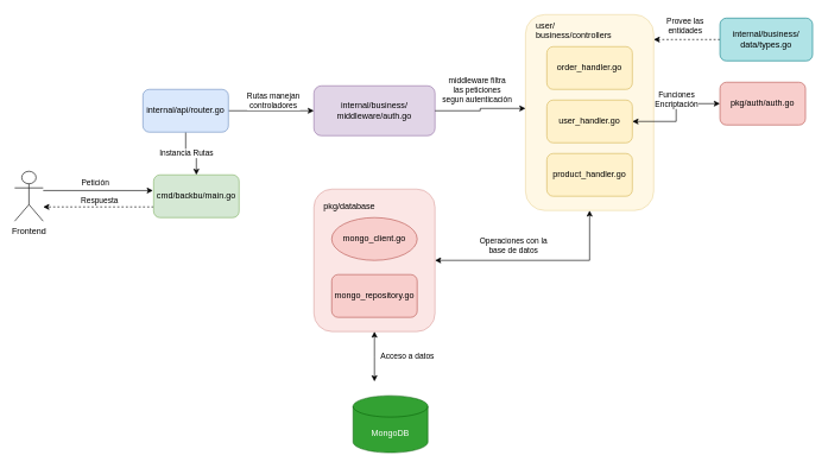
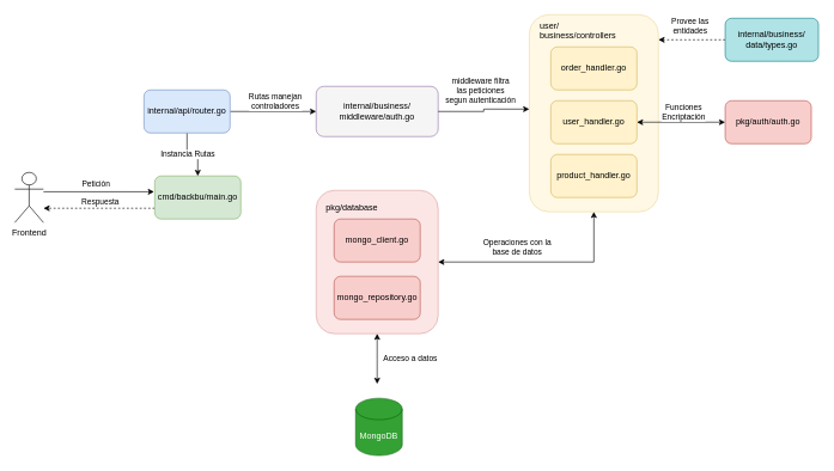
- <mxCell id="23" value="pkg/auth/auth.go" style="rounded=1;whiteSpace=wrap;html=1;fillColor=#f8cecc;strokeColor=#b85450;" parent="1" vertex="1"><mxGeometry x="1010" y="115" width="120" height="60" as="geometry" /></mxCell>
+ <mxCell id="23" value="pkg/auth/auth.go" style="rounded=1;whiteSpace=wrap;html=1;fillColor=#f8cecc;strokeColor=#b85450;" parent="1" vertex="1"><mxGeometry x="1010" y="140" width="120" height="60" as="geometry" /></mxCell>
- <mxCell id="20" value="internal/business/&lt;div&gt;middleware/auth.go&lt;/div&gt;" style="rounded=1;whiteSpace=wrap;html=1;fillColor=#e1d5e7;strokeColor=#9673a6;" parent="1" vertex="1"><mxGeometry x="440" y="120" width="170" height="70" as="geometry" /></mxCell>
+ <mxCell id="20" value="internal/business/&lt;div&gt;middleware/auth.go&lt;/div&gt;" style="rounded=1;whiteSpace=wrap;html=1;fillColor=#f5f5f5;strokeColor=#9673a6;" parent="1" vertex="1"><mxGeometry x="440" y="120" width="170" height="70" as="geometry" /></mxCell>
- <mxCell id="32" value="mongo_client.go" style="ellipse;whiteSpace=wrap;html=1;fillColor=#f8cecc;strokeColor=#b85450;" parent="1" vertex="1"><mxGeometry x="465" y="305" width="120" height="60" as="geometry" /></mxCell>
+ <mxCell id="32" value="mongo_client.go" style="rounded=1;whiteSpace=wrap;html=1;fillColor=#f8cecc;strokeColor=#b85450;" parent="1" vertex="1"><mxGeometry x="465" y="305" width="120" height="60" as="geometry" /></mxCell>
- <mxCell id="34" value="MongoDB" style="shape=cylinder3;whiteSpace=wrap;html=1;boundedLbl=1;backgroundOutline=1;size=15;fillColor=#008a00;fontColor=#ffffff;strokeColor=#005700;opacity=80;" parent="1" vertex="1"><mxGeometry x="495" y="555" width="105" height="80" as="geometry" /></mxCell>
+ <mxCell id="34" value="MongoDB" style="shape=cylinder3;whiteSpace=wrap;html=1;boundedLbl=1;backgroundOutline=1;size=15;fillColor=#008a00;fontColor=#ffffff;strokeColor=#005700;opacity=80;" parent="1" vertex="1"><mxGeometry x="495" y="555" width="65" height="80" as="geometry" /></mxCell>
